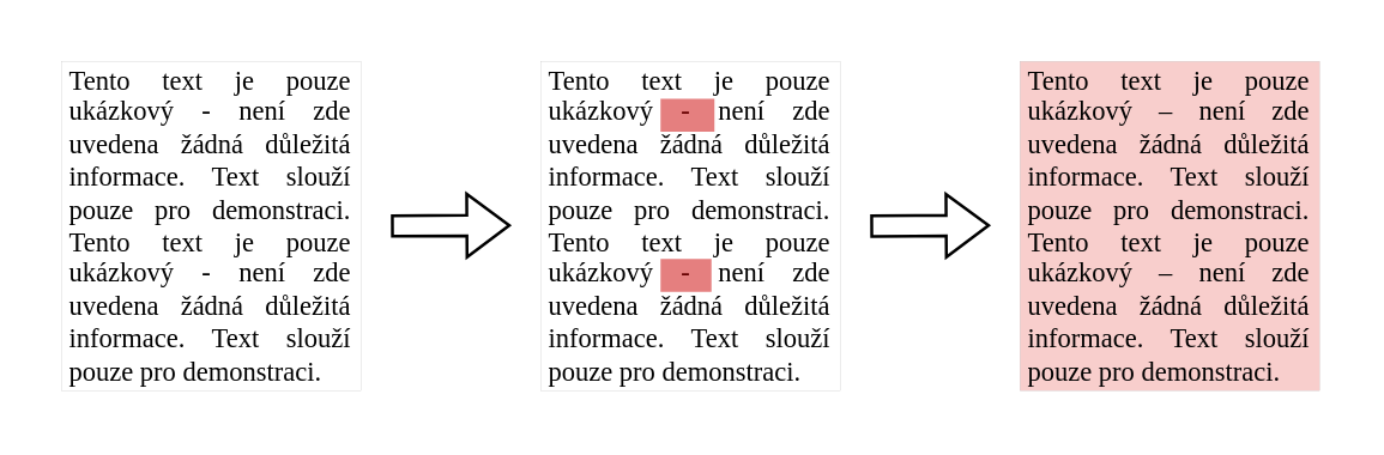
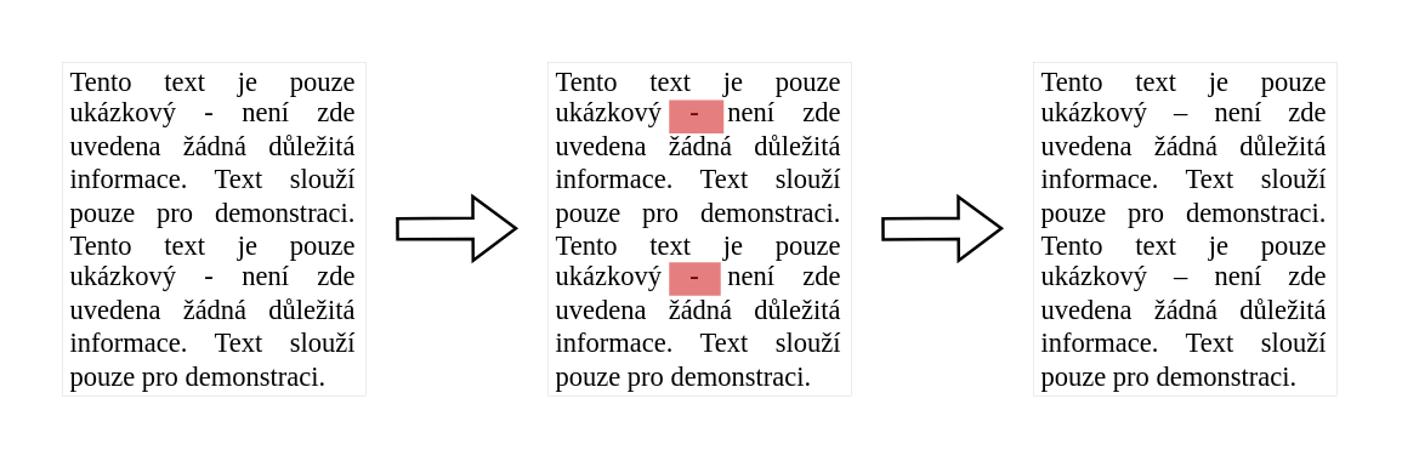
- <mxCell id="4" value="&lt;div style=&quot;text-align: justify;&quot;&gt;Tento text je pouze ukázkový&amp;nbsp;&lt;span style=&quot;background-color: initial;&quot;&gt;–&lt;/span&gt;&amp;nbsp;není zde uvedena žádná důležitá informace. Text slouží pouze pro demonstraci. Tento text je pouze ukázkový&amp;nbsp;&lt;span style=&quot;background-color: initial;&quot;&gt;–&lt;/span&gt;&lt;span style=&quot;background-color: initial;&quot;&gt;&amp;nbsp;není zde uvedena žádná důležitá informace. Text slouží pouze pro demonstraci.&lt;/span&gt;&lt;/div&gt;" style="rounded=0;whiteSpace=wrap;html=1;strokeWidth=0.1;strokeColor=#B3B3B3;fontSize=9;fontFamily=Times New Roman;spacingLeft=2;spacingRight=2;spacingBottom=2;spacingTop=2;fillColor=#f8cecc;" vertex="1" parent="1"><mxGeometry x="340" y="20" width="100" height="110" as="geometry" /></mxCell>
+ <mxCell id="4" value="&lt;div style=&quot;text-align: justify;&quot;&gt;Tento text je pouze ukázkový&amp;nbsp;&lt;span style=&quot;background-color: initial;&quot;&gt;–&lt;/span&gt;&amp;nbsp;není zde uvedena žádná důležitá informace. Text slouží pouze pro demonstraci. Tento text je pouze ukázkový&amp;nbsp;&lt;span style=&quot;background-color: initial;&quot;&gt;–&lt;/span&gt;&lt;span style=&quot;background-color: initial;&quot;&gt;&amp;nbsp;není zde uvedena žádná důležitá informace. Text slouží pouze pro demonstraci.&lt;/span&gt;&lt;/div&gt;" style="rounded=0;whiteSpace=wrap;html=1;strokeWidth=0.1;strokeColor=#B3B3B3;fontSize=9;fontFamily=Times New Roman;spacingLeft=2;spacingRight=2;spacingBottom=2;spacingTop=2;" vertex="1" parent="1"><mxGeometry x="340" y="20" width="100" height="110" as="geometry" /></mxCell>
